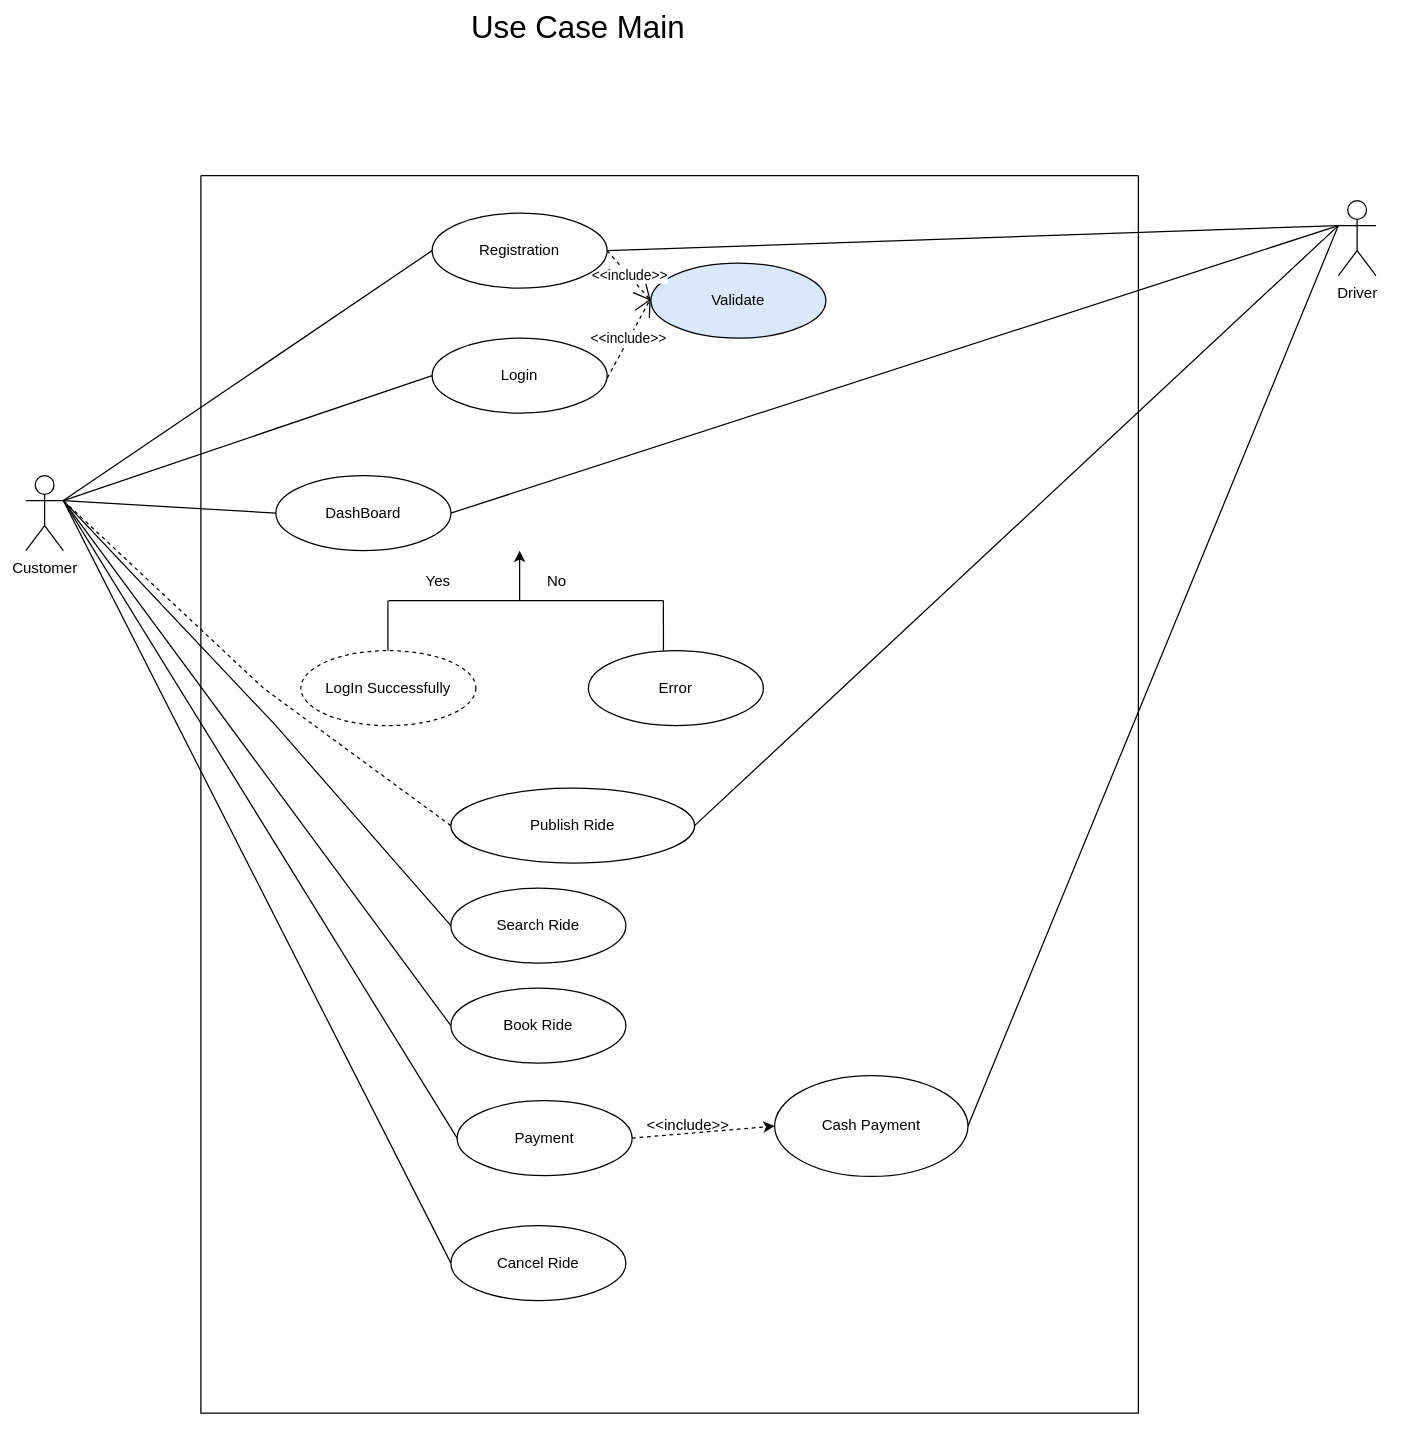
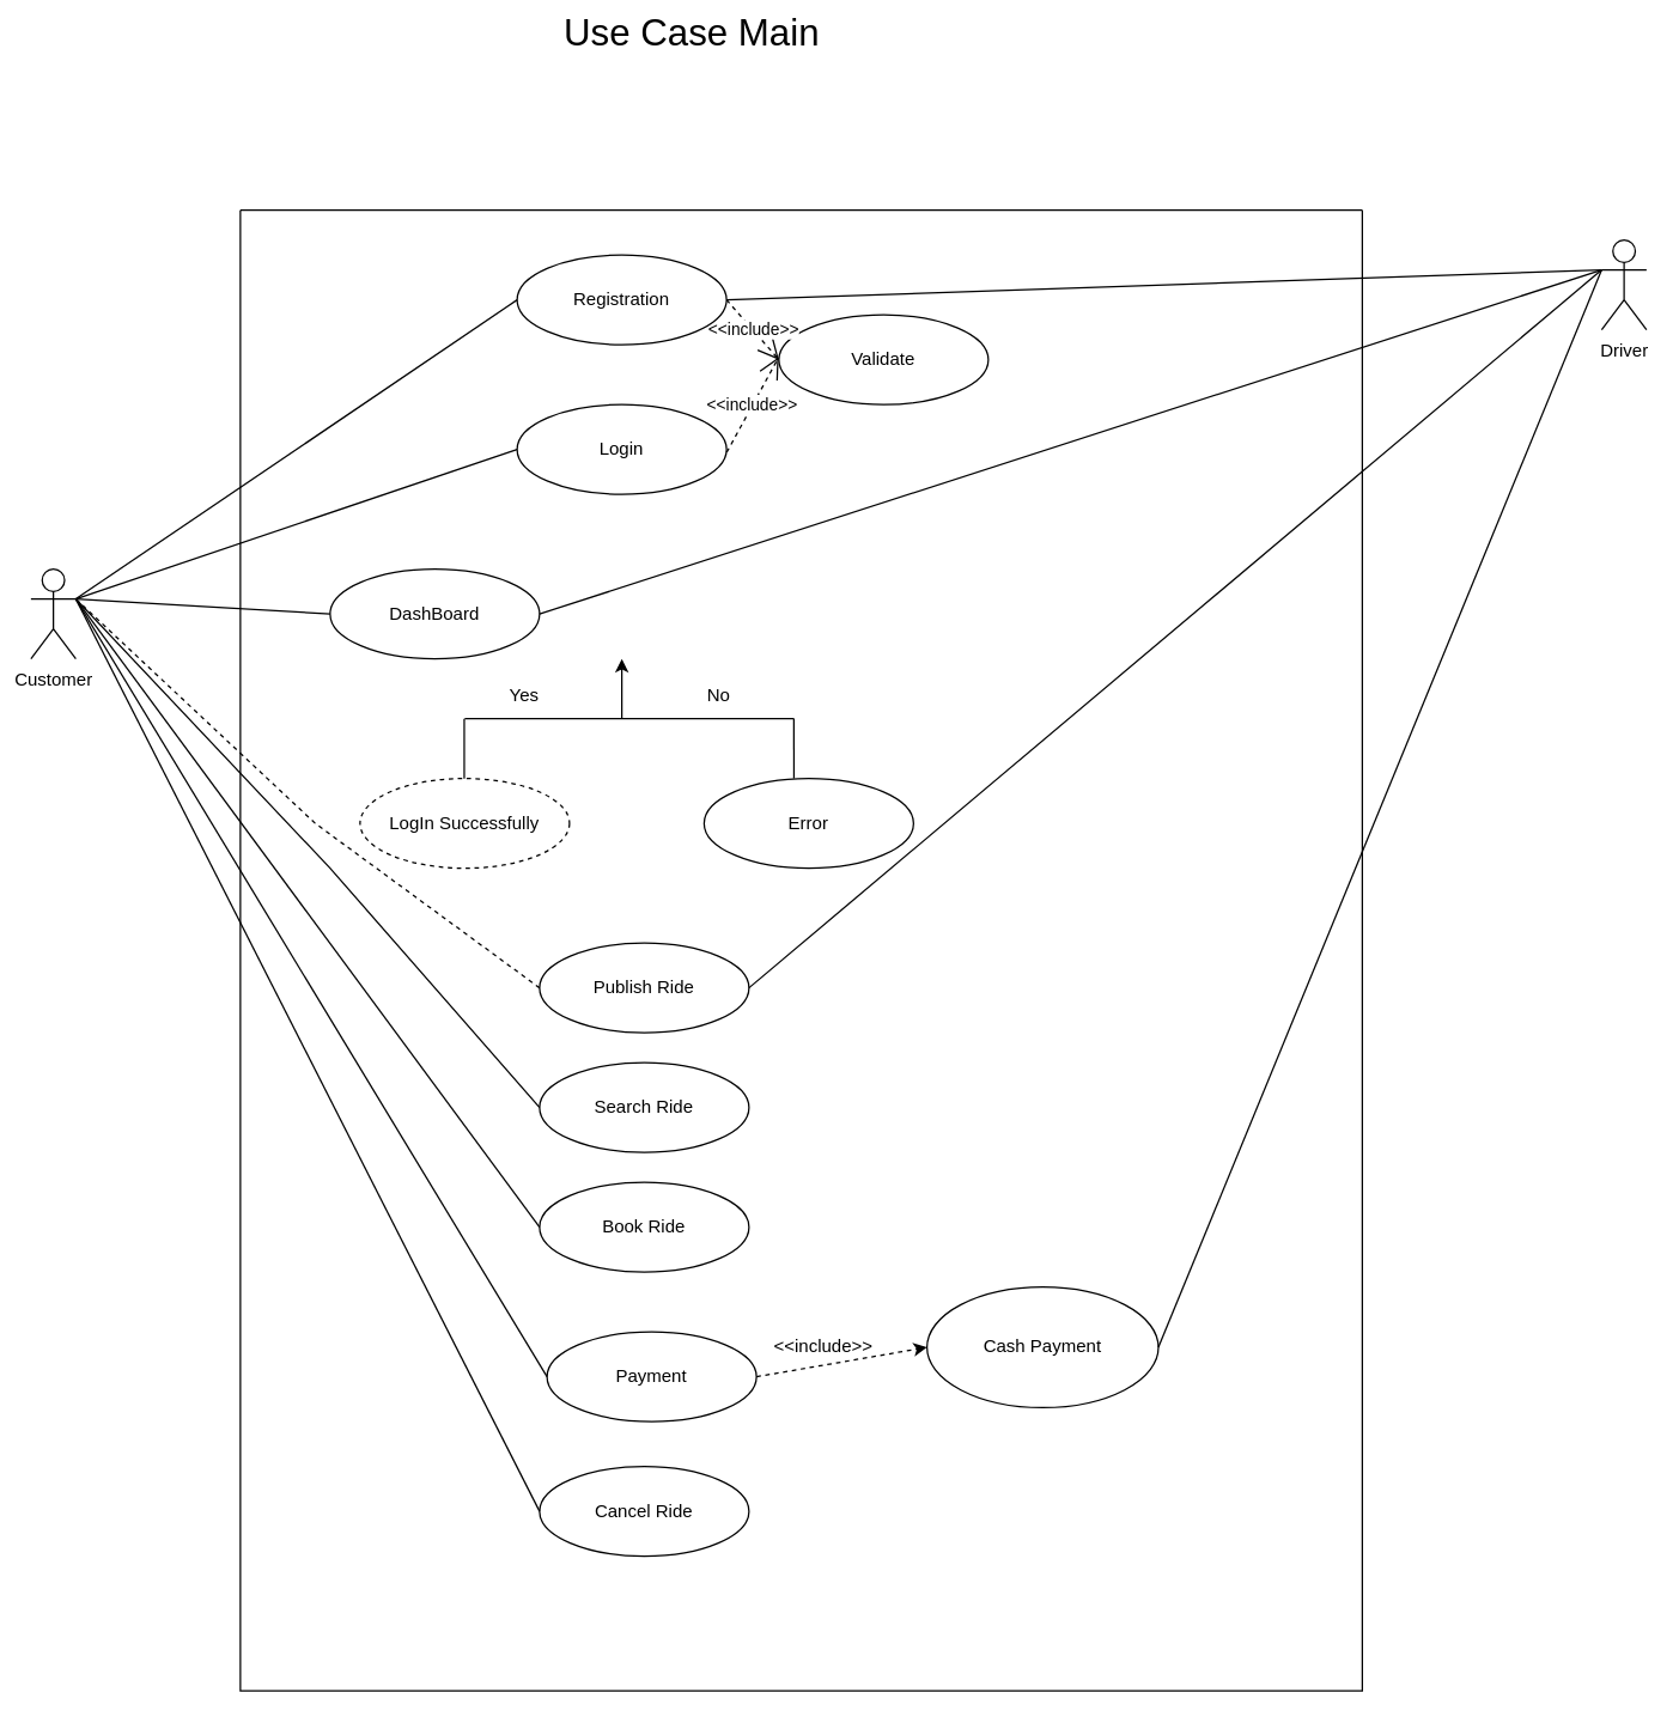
- <mxCell id="5" value="Validate" style="ellipse;whiteSpace=wrap;html=1;fillColor=#dae8fc;" vertex="1" parent="2"><mxGeometry x="360" y="70" width="140" height="60" as="geometry" /></mxCell>
+ <mxCell id="5" value="Validate" style="ellipse;whiteSpace=wrap;html=1;" vertex="1" parent="2"><mxGeometry x="360" y="70" width="140" height="60" as="geometry" /></mxCell>
- <mxCell id="13" value="No" style="text;html=1;align=center;verticalAlign=middle;whiteSpace=wrap;rounded=0;" vertex="1" parent="2"><mxGeometry x="255" y="310" width="60" height="30" as="geometry" /></mxCell>
+ <mxCell id="13" value="No" style="text;html=1;align=center;verticalAlign=middle;whiteSpace=wrap;rounded=0;" vertex="1" parent="2"><mxGeometry x="290" y="310" width="60" height="30" as="geometry" /></mxCell>
- <mxCell id="18" value="Publish Ride" style="ellipse;whiteSpace=wrap;html=1;" vertex="1" parent="2"><mxGeometry x="200" y="490" width="195" height="60" as="geometry" /></mxCell>
+ <mxCell id="18" value="Publish Ride" style="ellipse;whiteSpace=wrap;html=1;" vertex="1" parent="2"><mxGeometry x="200" y="490" width="140" height="60" as="geometry" /></mxCell>
- <mxCell id="21" value="Payment" style="ellipse;whiteSpace=wrap;html=1;" vertex="1" parent="2"><mxGeometry x="205" y="740" width="140" height="60" as="geometry" /></mxCell>
+ <mxCell id="21" value="Payment" style="ellipse;whiteSpace=wrap;html=1;" vertex="1" parent="2"><mxGeometry x="205" y="750" width="140" height="60" as="geometry" /></mxCell>
